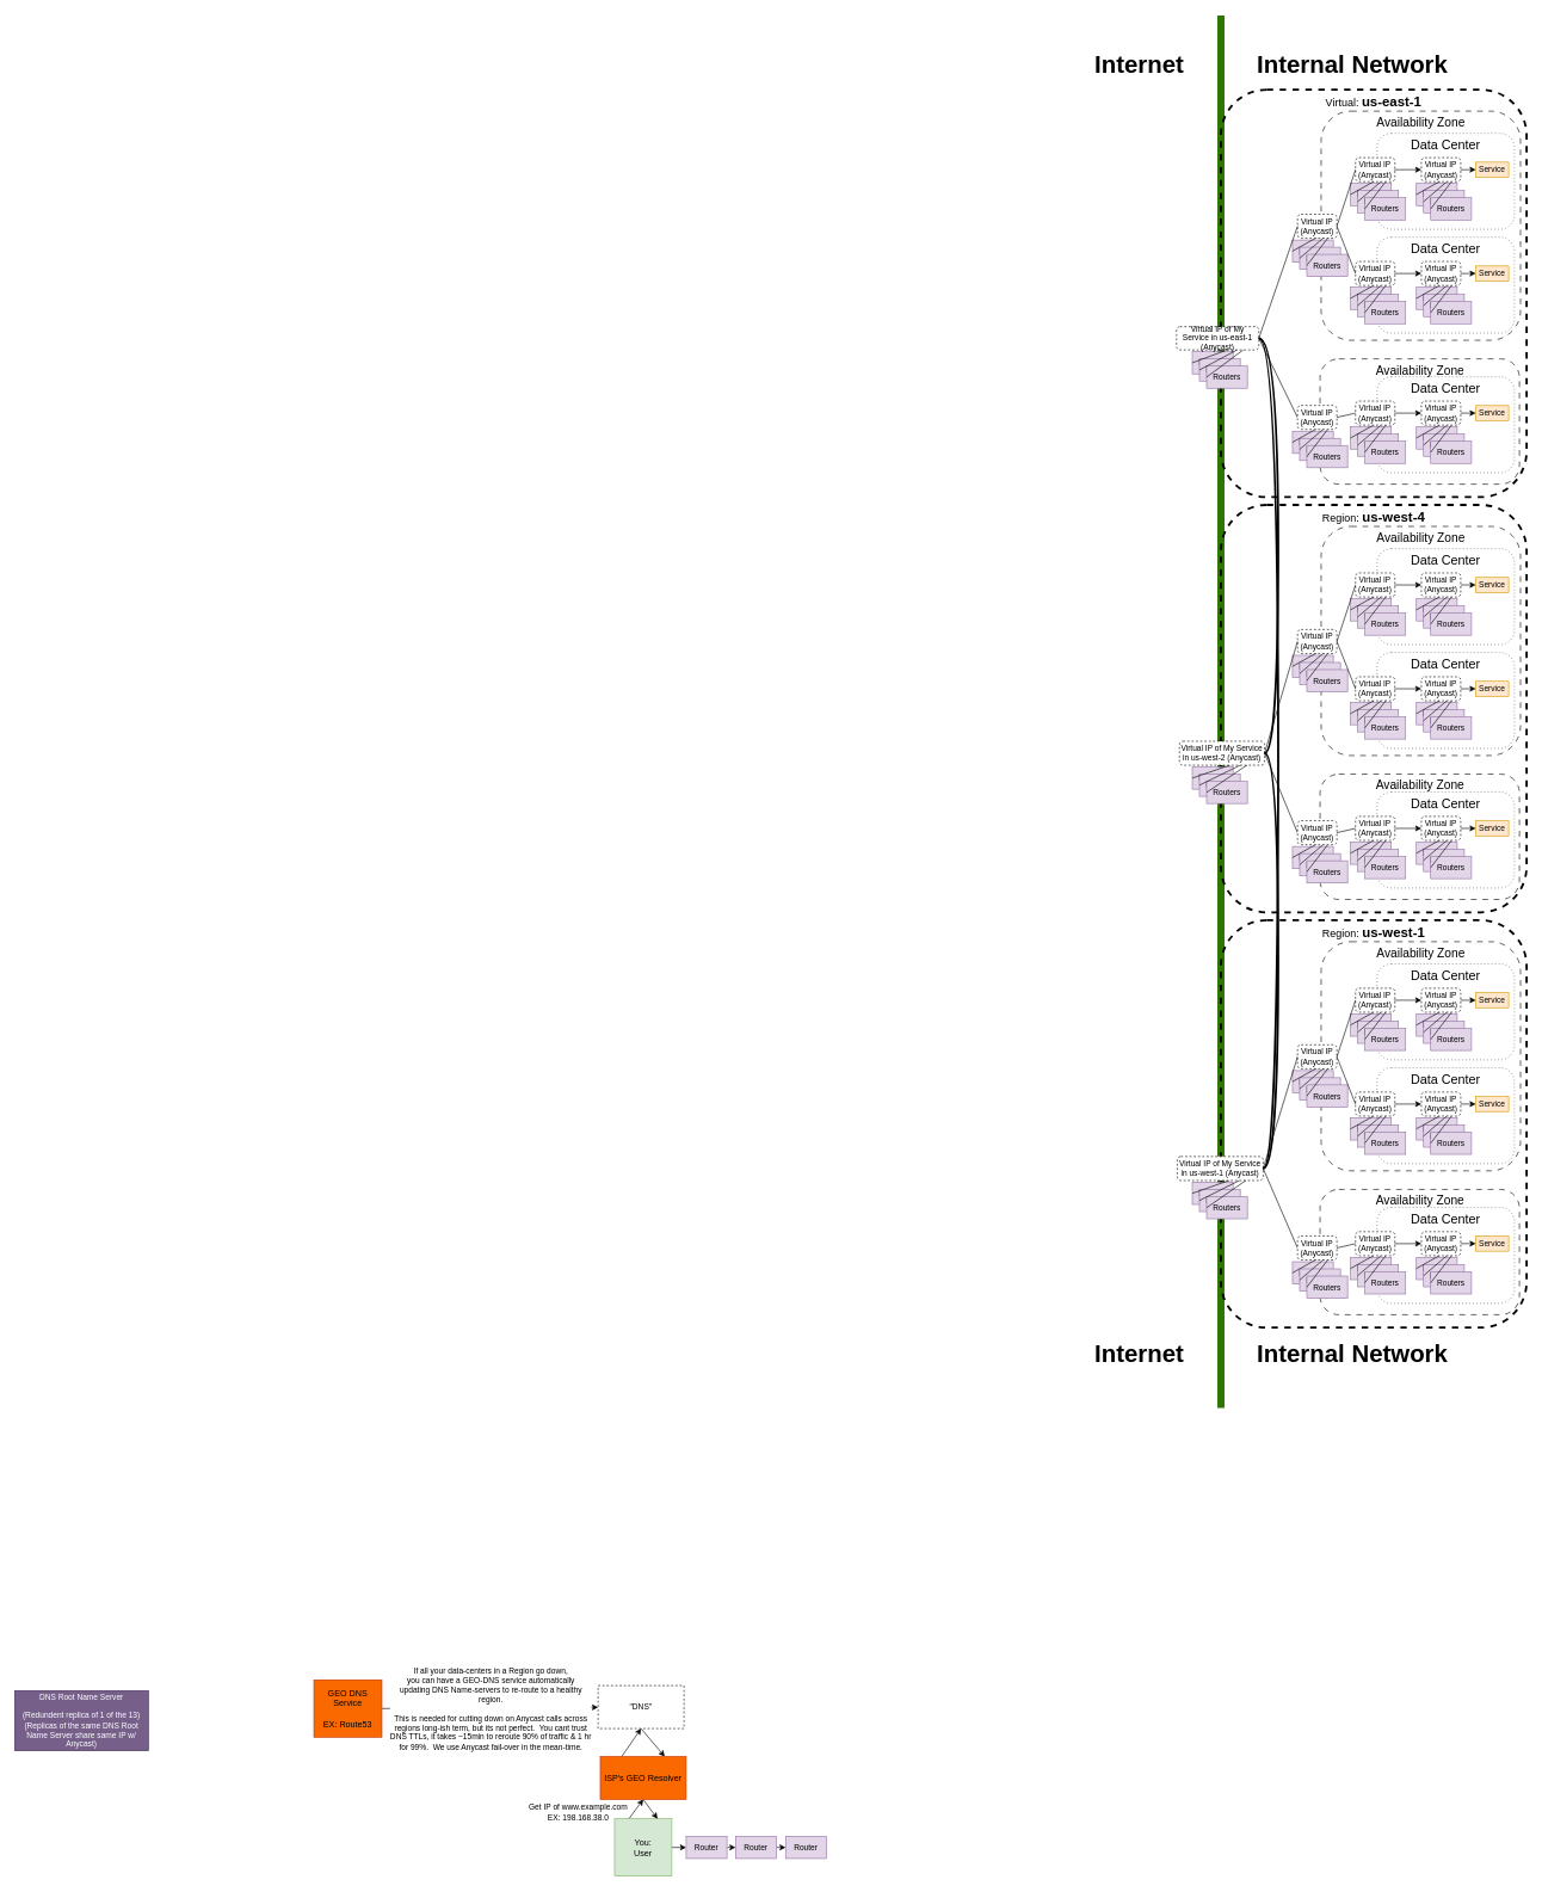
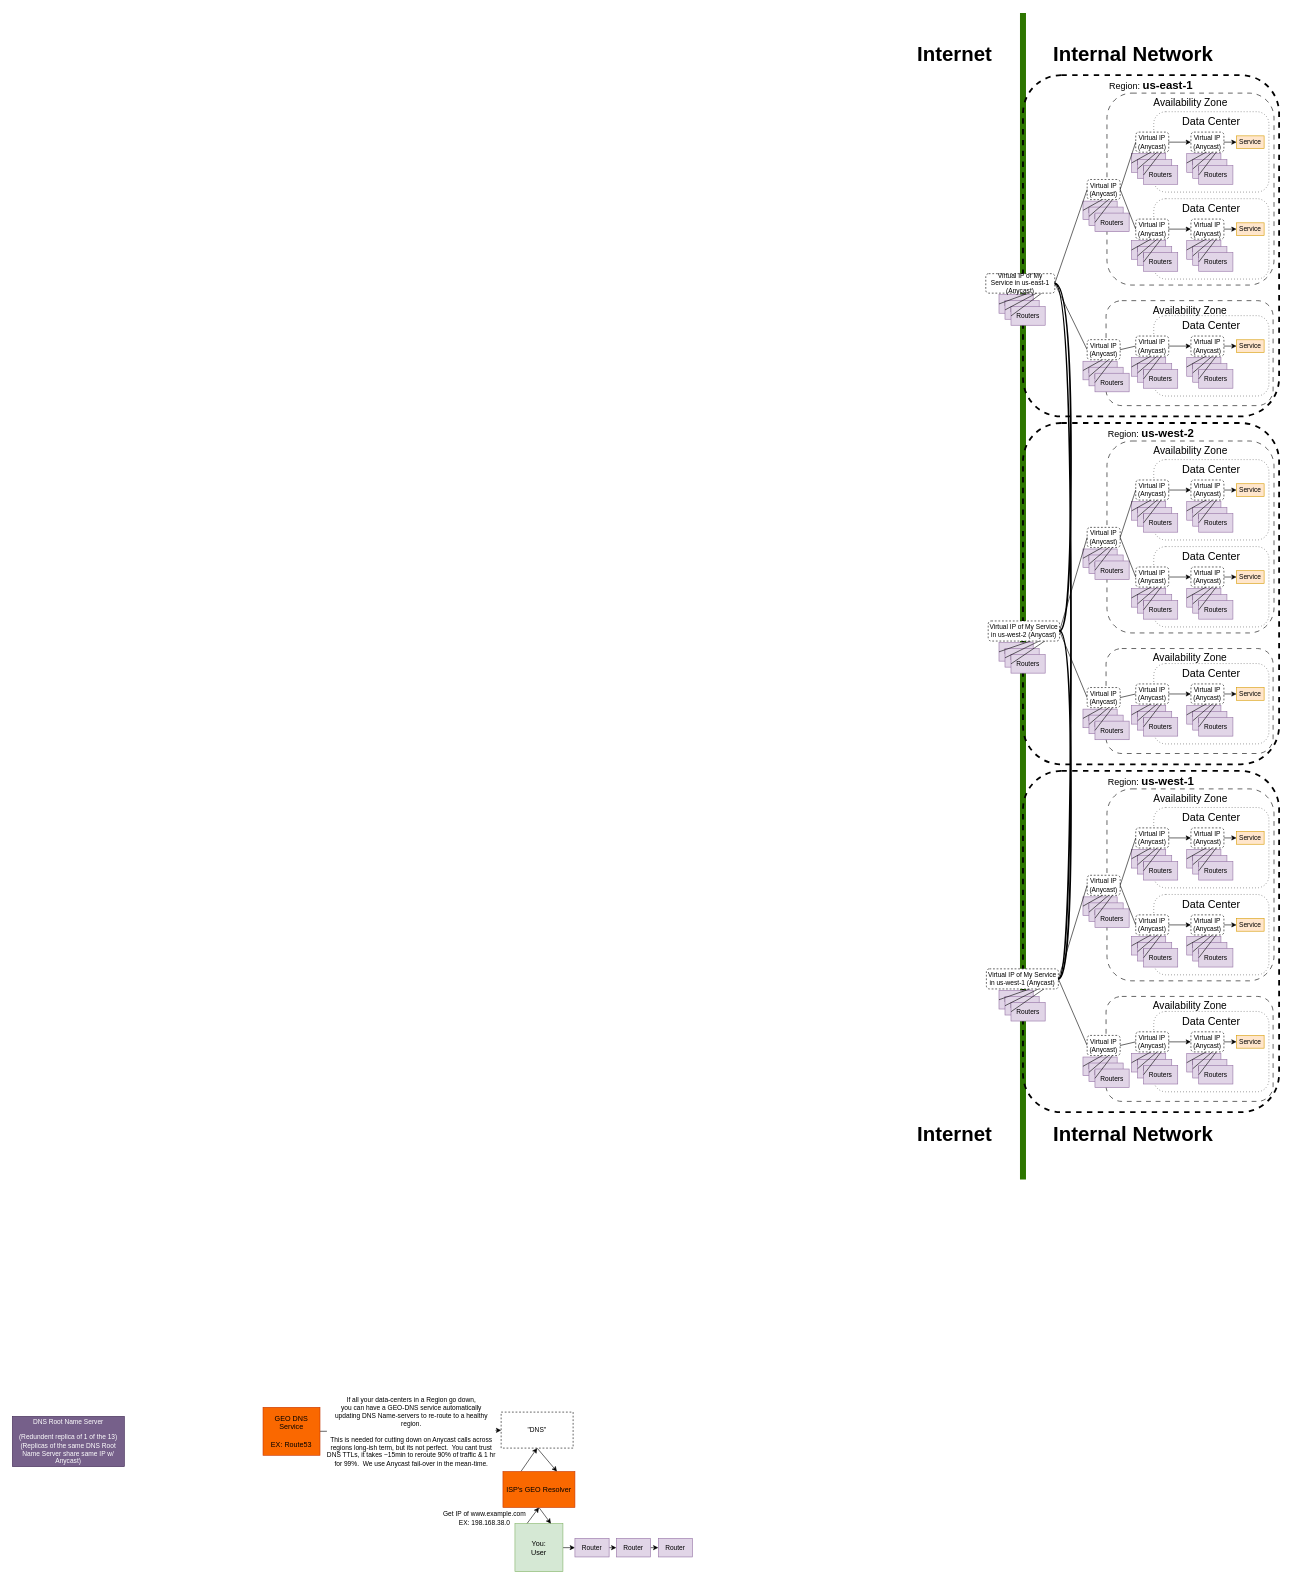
- <mxCell id="217" value="&lt;font style=&quot;font-size: 15px;&quot;&gt;Virtual: &lt;/font&gt;&lt;font style=&quot;font-size: 19px;&quot;&gt;&lt;b&gt;us-east-1&lt;/b&gt;&lt;/font&gt;" style="rounded=1;whiteSpace=wrap;html=1;fontFamily=Helvetica;fontSize=11;fontColor=default;fillColor=none;dashed=1;verticalAlign=top;strokeWidth=3;" vertex="1" parent="1"><mxGeometry x="1705" y="124" width="427" height="569" as="geometry" /></mxCell>
+ <mxCell id="217" value="&lt;font style=&quot;font-size: 15px;&quot;&gt;Region: &lt;/font&gt;&lt;font style=&quot;font-size: 19px;&quot;&gt;&lt;b&gt;us-east-1&lt;/b&gt;&lt;/font&gt;" style="rounded=1;whiteSpace=wrap;html=1;fontFamily=Helvetica;fontSize=11;fontColor=default;fillColor=none;dashed=1;verticalAlign=top;strokeWidth=3;" vertex="1" parent="1"><mxGeometry x="1705" y="124" width="427" height="569" as="geometry" /></mxCell>
- <mxCell id="119" value="&lt;font style=&quot;font-size: 15px;&quot;&gt;Region: &lt;/font&gt;&lt;font style=&quot;font-size: 19px;&quot;&gt;&lt;b&gt;us-west-4&lt;/b&gt;&lt;/font&gt;" style="rounded=1;whiteSpace=wrap;html=1;fontFamily=Helvetica;fontSize=11;fontColor=default;fillColor=none;dashed=1;verticalAlign=top;strokeWidth=3;" vertex="1" parent="1"><mxGeometry x="1705" y="704" width="427" height="569" as="geometry" /></mxCell>
+ <mxCell id="119" value="&lt;font style=&quot;font-size: 15px;&quot;&gt;Region: &lt;/font&gt;&lt;font style=&quot;font-size: 19px;&quot;&gt;&lt;b&gt;us-west-2&lt;/b&gt;&lt;/font&gt;" style="rounded=1;whiteSpace=wrap;html=1;fontFamily=Helvetica;fontSize=11;fontColor=default;fillColor=none;dashed=1;verticalAlign=top;strokeWidth=3;" vertex="1" parent="1"><mxGeometry x="1705" y="704" width="427" height="569" as="geometry" /></mxCell>
